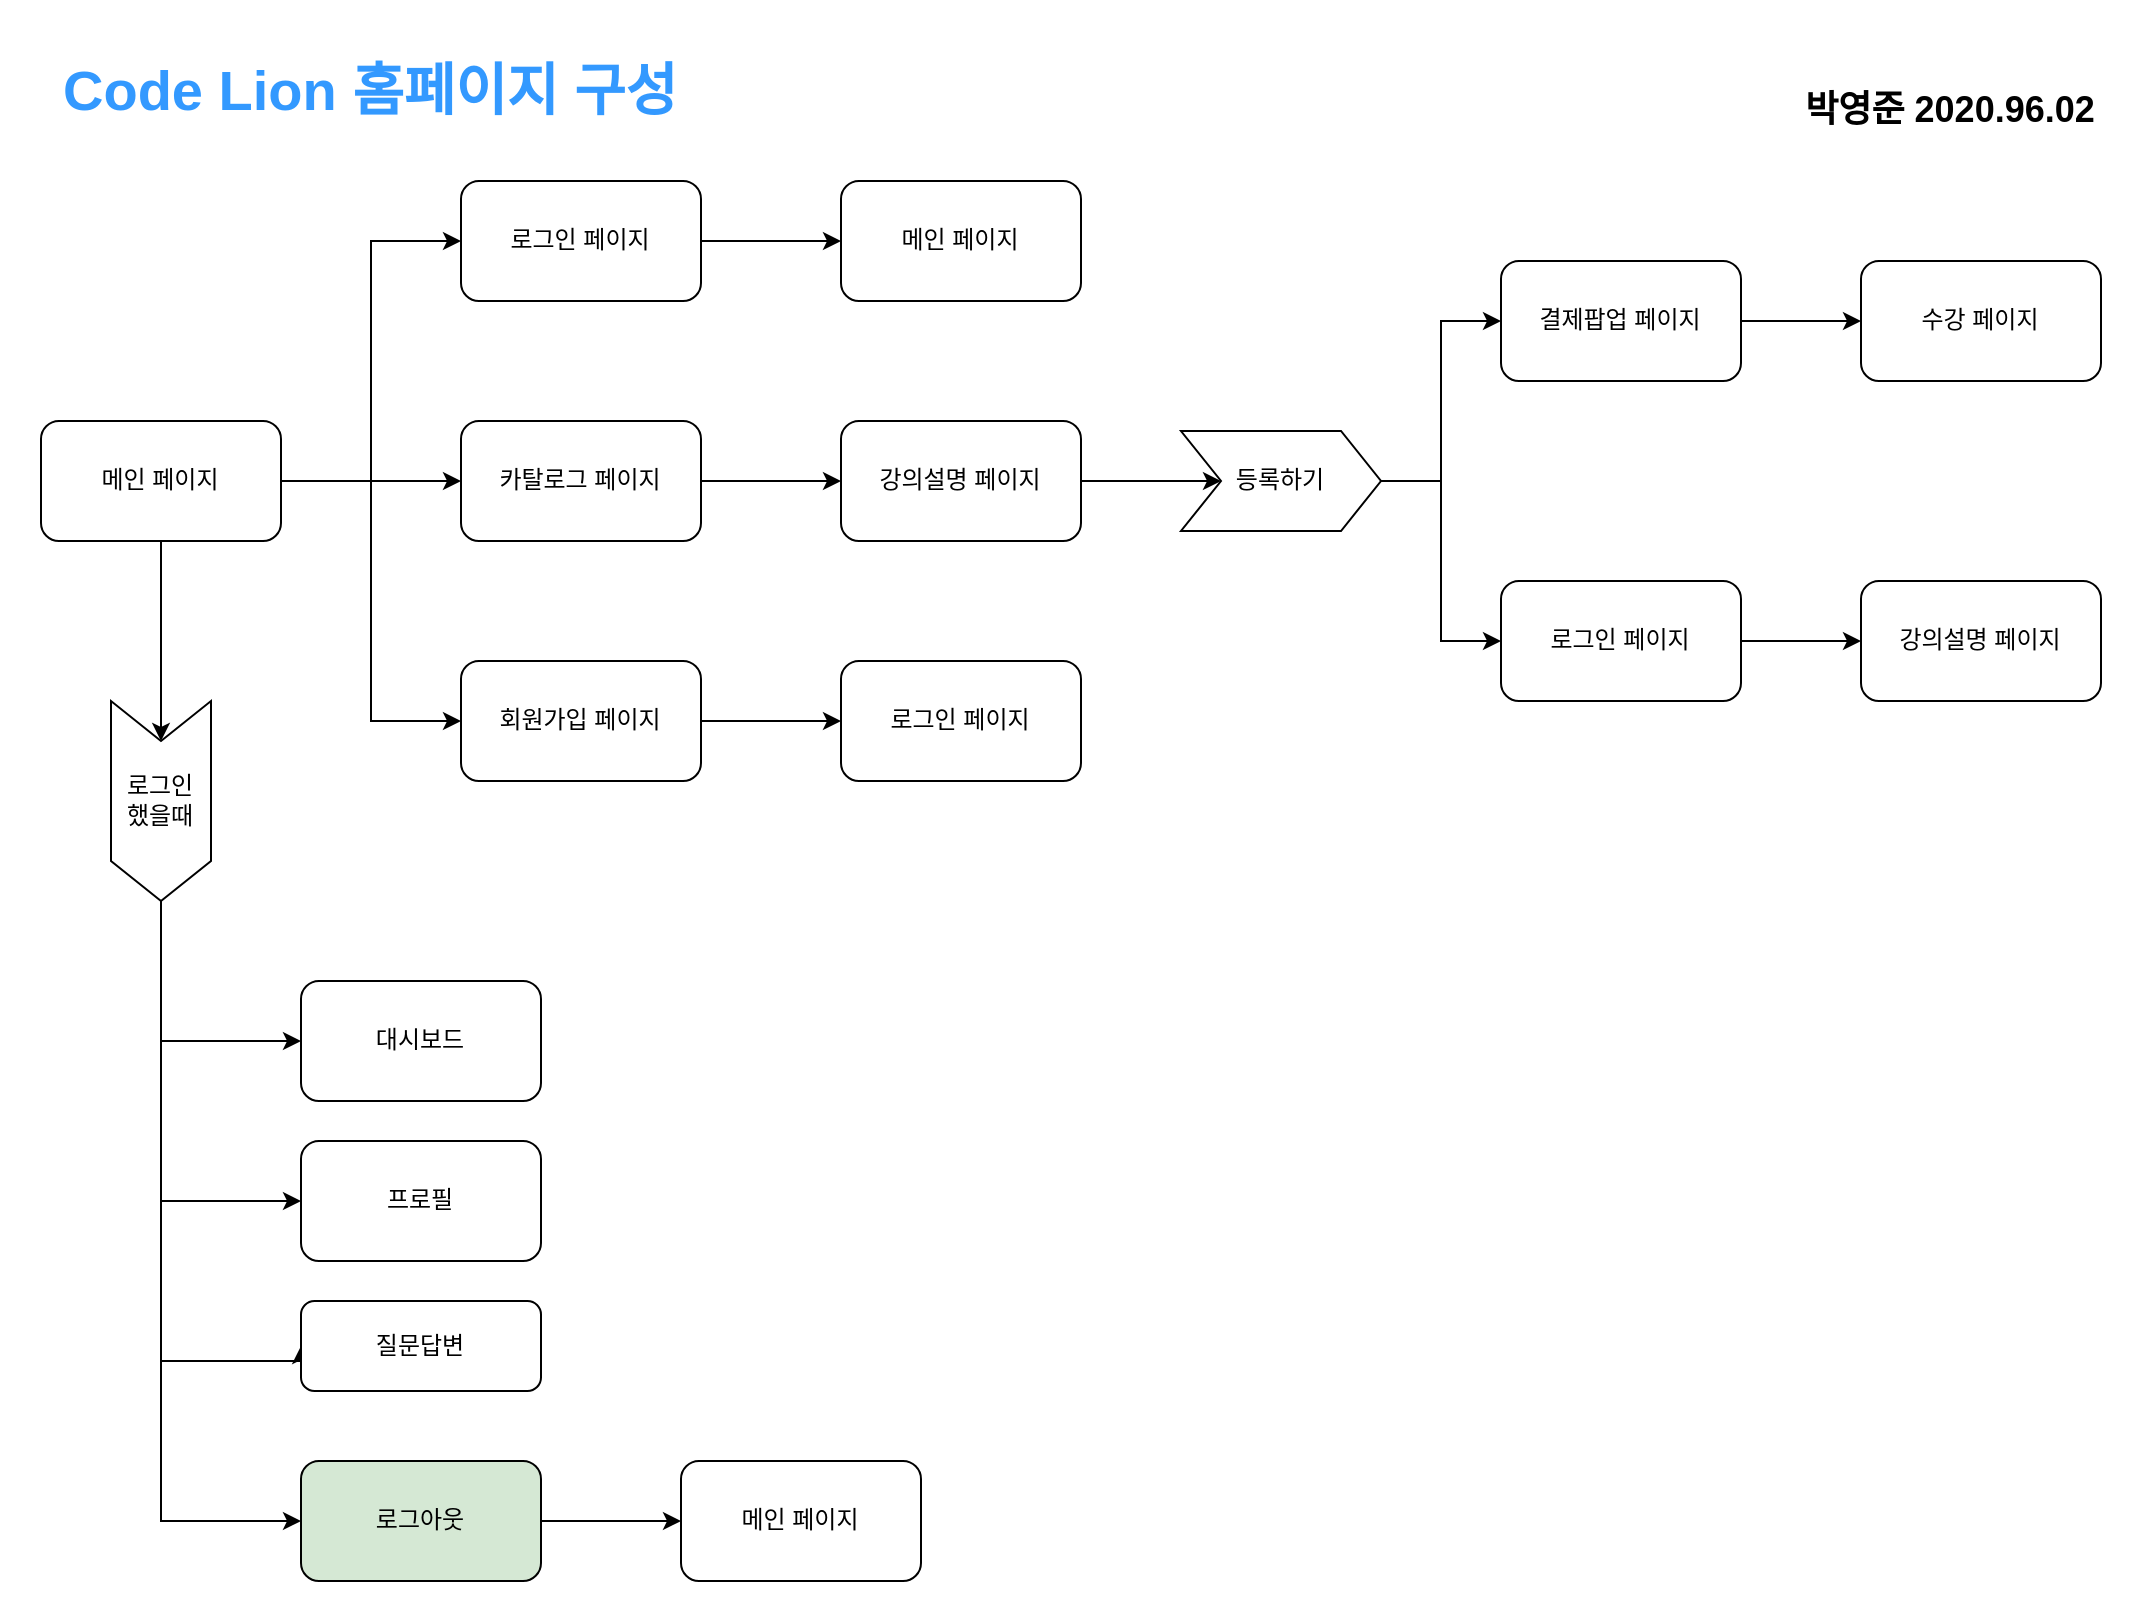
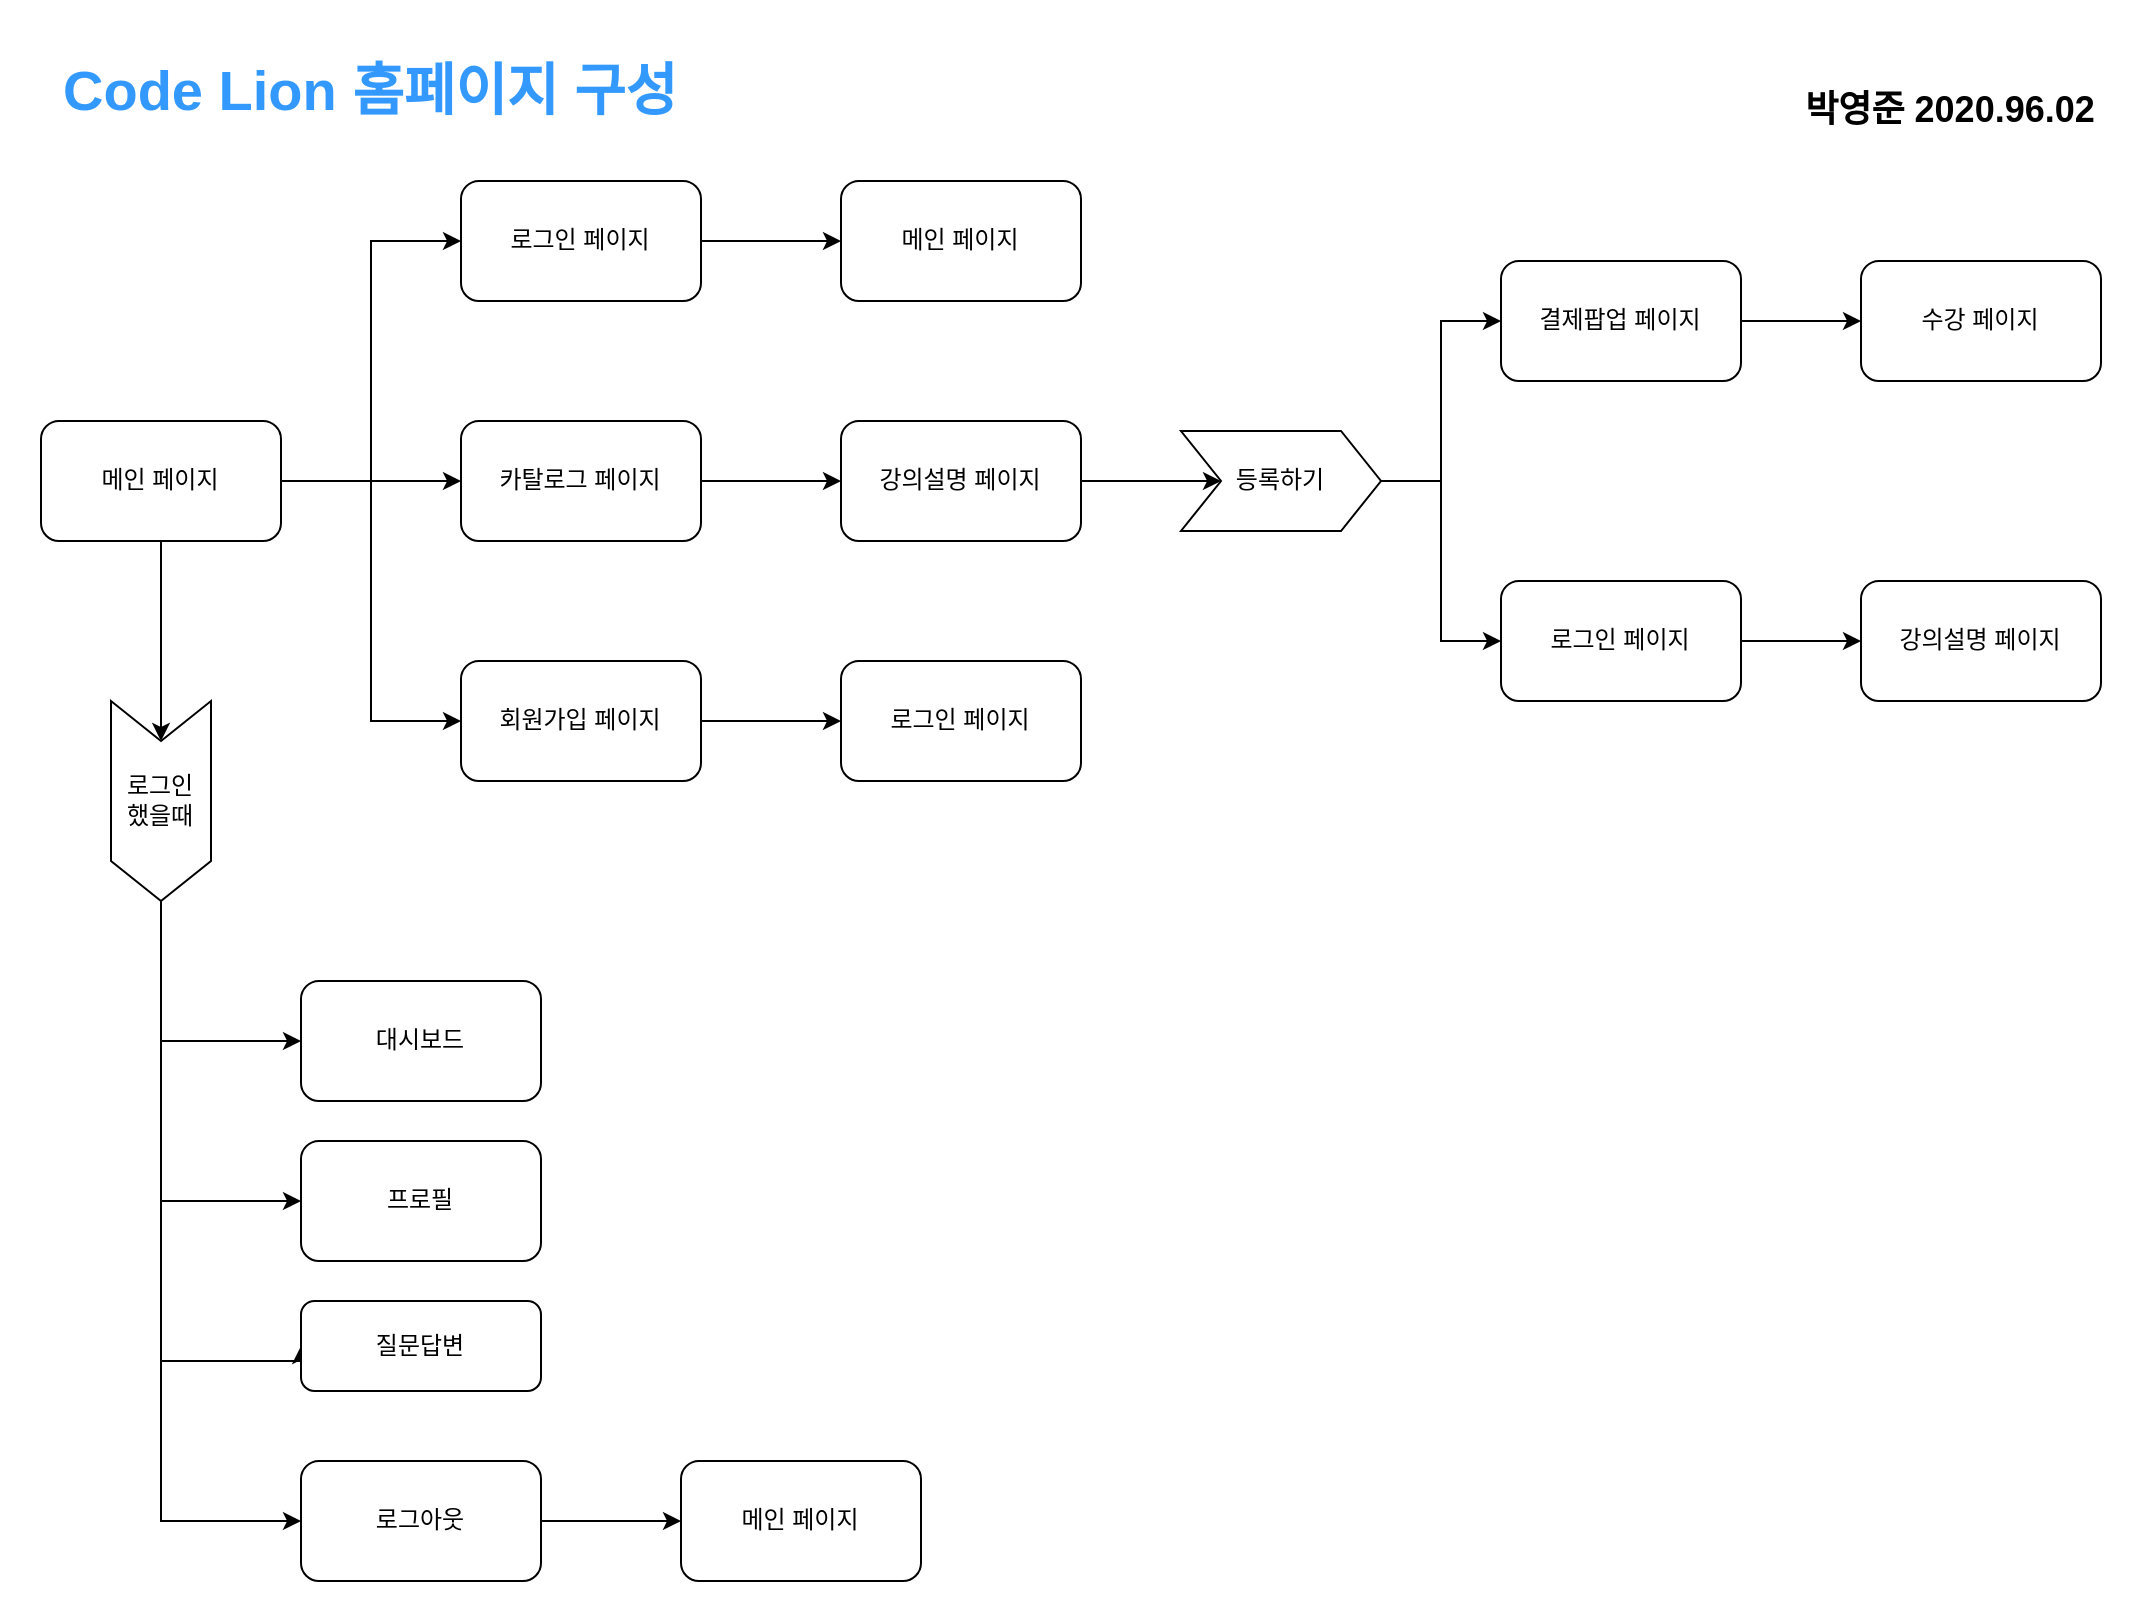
- <mxCell id="22" value="로그아웃" style="rounded=1;whiteSpace=wrap;html=1;fillColor=#d5e8d4;" vertex="1" parent="1"><mxGeometry x="150" y="730" width="120" height="60" as="geometry" /></mxCell>
+ <mxCell id="22" value="로그아웃" style="rounded=1;whiteSpace=wrap;html=1;" vertex="1" parent="1"><mxGeometry x="150" y="730" width="120" height="60" as="geometry" /></mxCell>
